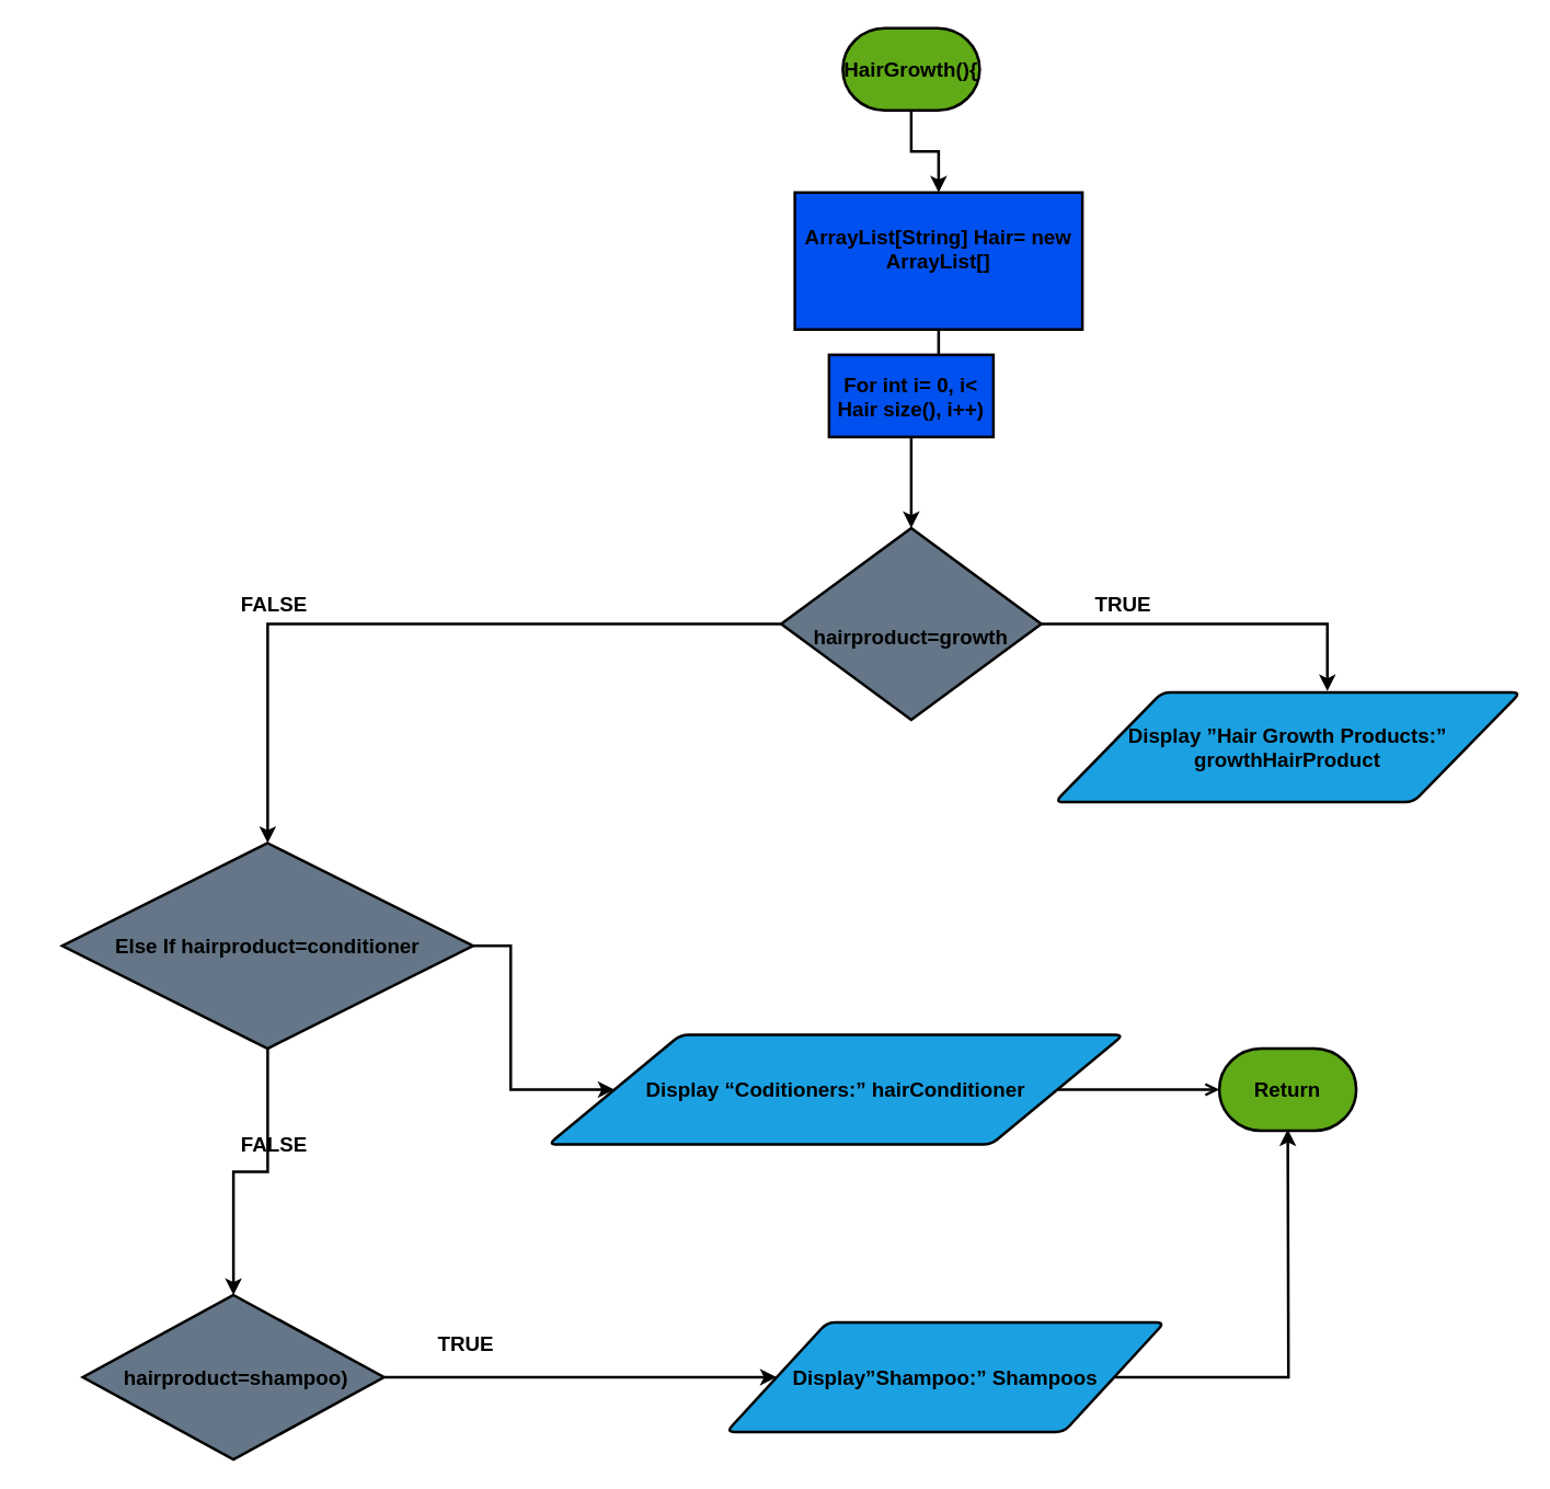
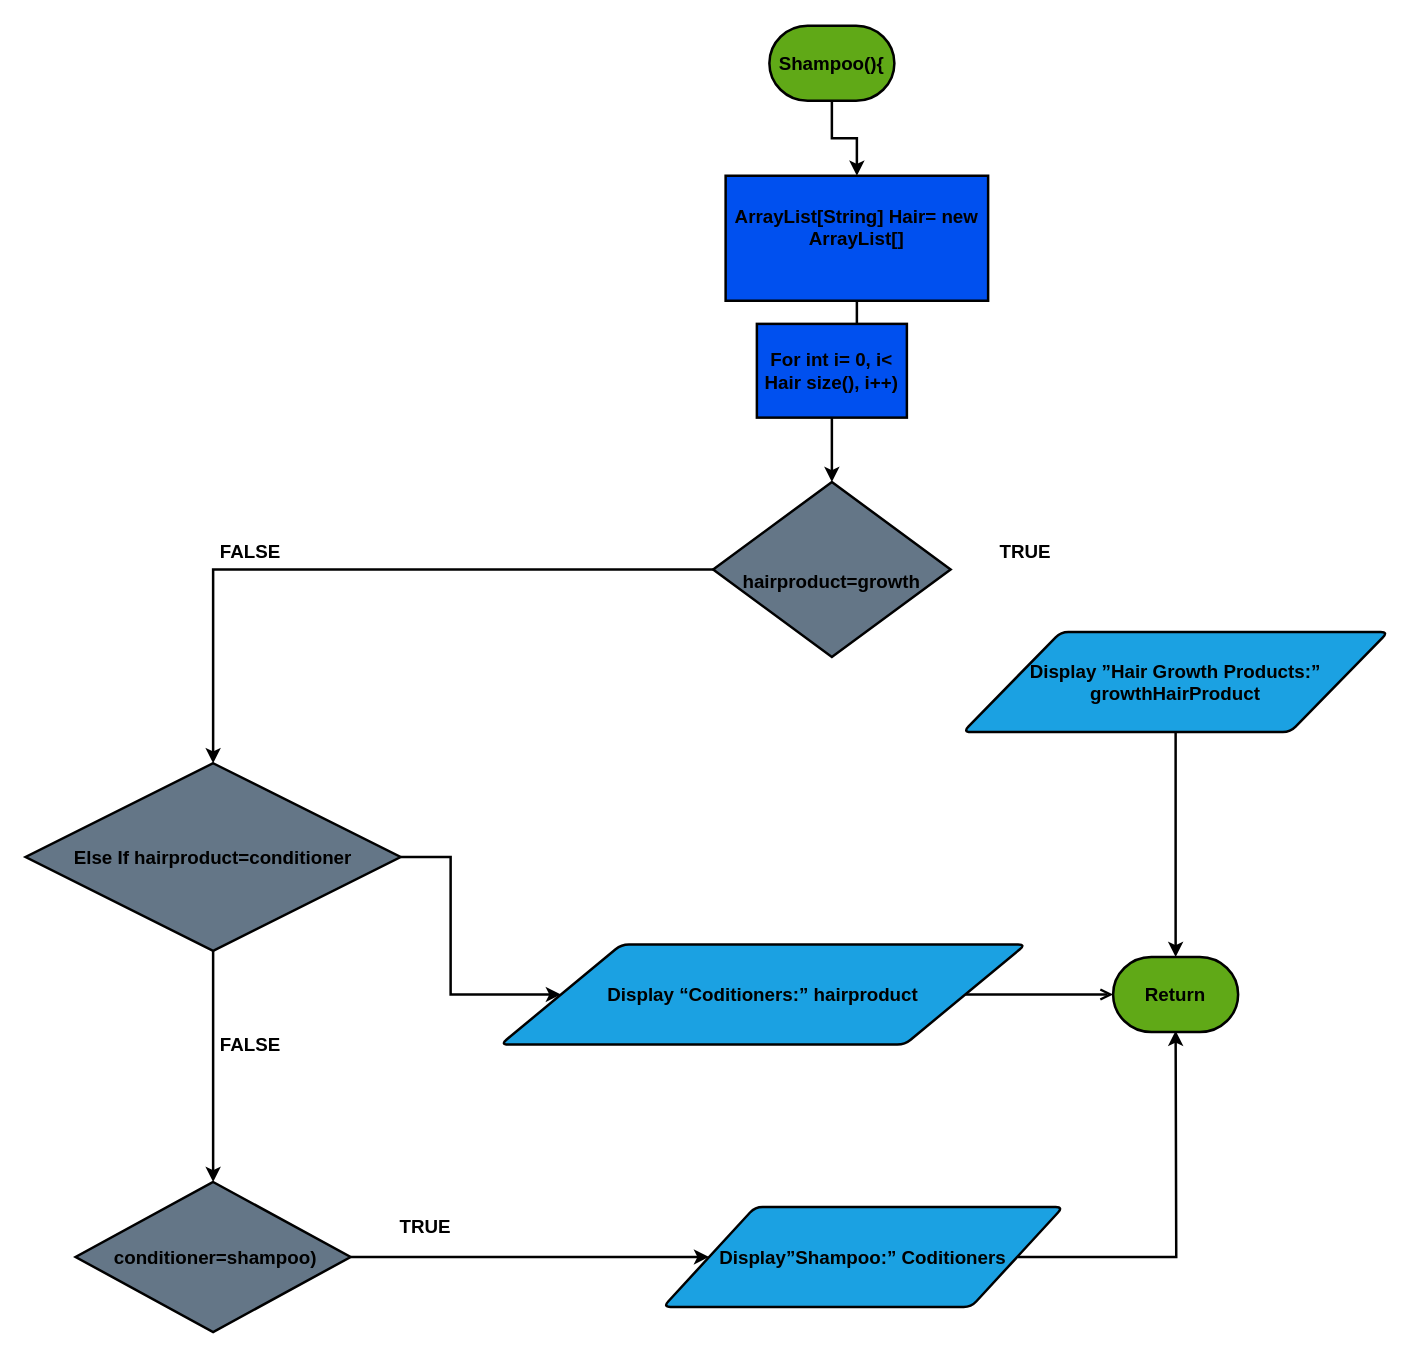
- <mxCell id="3" value="&lt;p class=&quot;MsoNormal&quot; style=&quot;font-size: 15px;&quot;&gt;HairGrowth(){&lt;/p&gt;" style="strokeWidth=2;html=1;shape=mxgraph.flowchart.terminator;whiteSpace=wrap;fontSize=15;fontStyle=1;fillColor=#60a917;" vertex="1" parent="1"><mxGeometry x="615" y="20" width="100" height="60" as="geometry" /></mxCell>
+ <mxCell id="3" value="&lt;p class=&quot;MsoNormal&quot; style=&quot;font-size: 15px;&quot;&gt;Shampoo(){&lt;/p&gt;" style="strokeWidth=2;html=1;shape=mxgraph.flowchart.terminator;whiteSpace=wrap;fontSize=15;fontStyle=1;fillColor=#60a917;" vertex="1" parent="1"><mxGeometry x="615" y="20" width="100" height="60" as="geometry" /></mxCell>
- <mxCell id="7" value="&lt;span style=&quot;font-size: 15px&quot;&gt;For int i= 0, i&amp;lt; Hair size(), i++)&lt;/span&gt;" style="rounded=0;whiteSpace=wrap;html=1;strokeWidth=2;fontSize=15;fontStyle=1;fillColor=#0050ef;" vertex="1" parent="1"><mxGeometry x="605" y="258.5" width="120" height="60" as="geometry" /></mxCell>
+ <mxCell id="7" value="&lt;span style=&quot;font-size: 15px&quot;&gt;For int i= 0, i&amp;lt; Hair size(), i++)&lt;/span&gt;" style="rounded=0;whiteSpace=wrap;html=1;strokeWidth=2;fontSize=15;fontStyle=1;fillColor=#0050ef;" vertex="1" parent="1"><mxGeometry x="605" y="258.5" width="120" height="75" as="geometry" /></mxCell>
- <mxCell id="8" style="edgeStyle=orthogonalEdgeStyle;rounded=0;orthogonalLoop=1;jettySize=auto;html=1;entryX=0.585;entryY=-0.012;entryDx=0;entryDy=0;entryPerimeter=0;strokeWidth=2;fontSize=15;fontStyle=1;" edge="1" parent="1" source="10" target="12"><mxGeometry relative="1" as="geometry" /></mxCell>
+ <mxCell id="11" style="edgeStyle=orthogonalEdgeStyle;rounded=0;orthogonalLoop=1;jettySize=auto;html=1;entryX=0.5;entryY=0;entryDx=0;entryDy=0;entryPerimeter=0;strokeWidth=2;fontSize=15;fontStyle=1;" edge="1" parent="1" source="12" target="22"><mxGeometry relative="1" as="geometry" /></mxCell>
- <mxCell id="15" value="&lt;p class=&quot;MsoNormal&quot; style=&quot;font-size: 15px;&quot;&gt;Else If hairproduct=conditioner&lt;/p&gt;" style="strokeWidth=2;html=1;shape=mxgraph.flowchart.decision;whiteSpace=wrap;fontSize=15;fontStyle=1;fillColor=#647687;" vertex="1" parent="1"><mxGeometry x="45" y="615" width="300" height="150" as="geometry" /></mxCell>
+ <mxCell id="15" value="&lt;p class=&quot;MsoNormal&quot; style=&quot;font-size: 15px;&quot;&gt;Else If hairproduct=conditioner&lt;/p&gt;" style="strokeWidth=2;html=1;shape=mxgraph.flowchart.decision;whiteSpace=wrap;fontSize=15;fontStyle=1;fillColor=#647687;" vertex="1" parent="1"><mxGeometry x="20" y="610" width="300" height="150" as="geometry" /></mxCell>
- <mxCell id="17" value="&lt;p class=&quot;MsoNormal&quot; style=&quot;font-size: 15px;&quot;&gt;Display “Coditioners:” hairConditioner&lt;/p&gt;" style="shape=parallelogram;html=1;strokeWidth=2;perimeter=parallelogramPerimeter;whiteSpace=wrap;rounded=1;arcSize=12;size=0.23;fontSize=15;fontStyle=1;fillColor=#1ba1e2;" vertex="1" parent="1"><mxGeometry x="400" y="755" width="420" height="80" as="geometry" /></mxCell>
+ <mxCell id="17" value="&lt;p class=&quot;MsoNormal&quot; style=&quot;font-size: 15px;&quot;&gt;Display “Coditioners:” hairproduct&lt;/p&gt;" style="shape=parallelogram;html=1;strokeWidth=2;perimeter=parallelogramPerimeter;whiteSpace=wrap;rounded=1;arcSize=12;size=0.23;fontSize=15;fontStyle=1;fillColor=#1ba1e2;" vertex="1" parent="1"><mxGeometry x="400" y="755" width="420" height="80" as="geometry" /></mxCell>
- <mxCell id="19" value="&lt;p class=&quot;MsoNormal&quot; style=&quot;font-size: 15px;&quot;&gt;&amp;nbsp;hairproduct=shampoo)&lt;/p&gt;" style="strokeWidth=2;html=1;shape=mxgraph.flowchart.decision;whiteSpace=wrap;fontSize=15;fontStyle=1;fillColor=#647687;" vertex="1" parent="1"><mxGeometry x="60" y="945" width="220" height="120" as="geometry" /></mxCell>
+ <mxCell id="19" value="&lt;p class=&quot;MsoNormal&quot; style=&quot;font-size: 15px;&quot;&gt;&amp;nbsp;conditioner=shampoo)&lt;/p&gt;" style="strokeWidth=2;html=1;shape=mxgraph.flowchart.decision;whiteSpace=wrap;fontSize=15;fontStyle=1;fillColor=#647687;" vertex="1" parent="1"><mxGeometry x="60" y="945" width="220" height="120" as="geometry" /></mxCell>
- <mxCell id="21" value="&lt;p class=&quot;MsoNormal&quot; style=&quot;font-size: 15px;&quot;&gt;Display”Shampoo:” Shampoos&lt;/p&gt;" style="shape=parallelogram;html=1;strokeWidth=2;perimeter=parallelogramPerimeter;whiteSpace=wrap;rounded=1;arcSize=12;size=0.23;fontSize=15;fontStyle=1;fillColor=#1ba1e2;" vertex="1" parent="1"><mxGeometry x="530" y="965" width="320" height="80" as="geometry" /></mxCell>
+ <mxCell id="21" value="&lt;p class=&quot;MsoNormal&quot; style=&quot;font-size: 15px;&quot;&gt;Display”Shampoo:” Coditioners&lt;/p&gt;" style="shape=parallelogram;html=1;strokeWidth=2;perimeter=parallelogramPerimeter;whiteSpace=wrap;rounded=1;arcSize=12;size=0.23;fontSize=15;fontStyle=1;fillColor=#1ba1e2;" vertex="1" parent="1"><mxGeometry x="530" y="965" width="320" height="80" as="geometry" /></mxCell>
